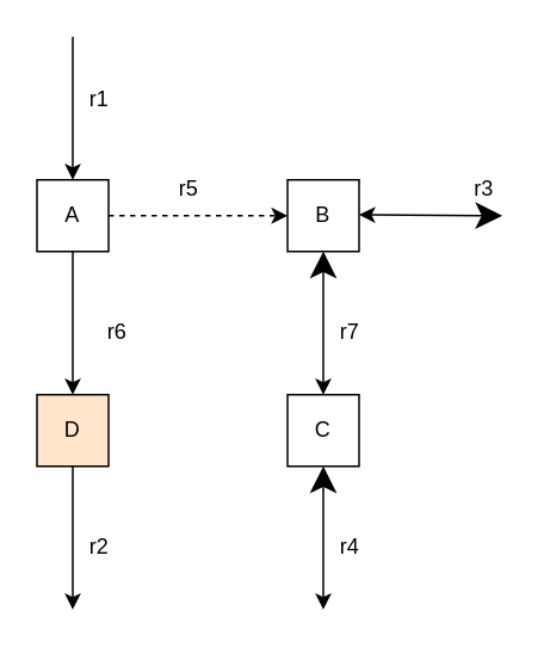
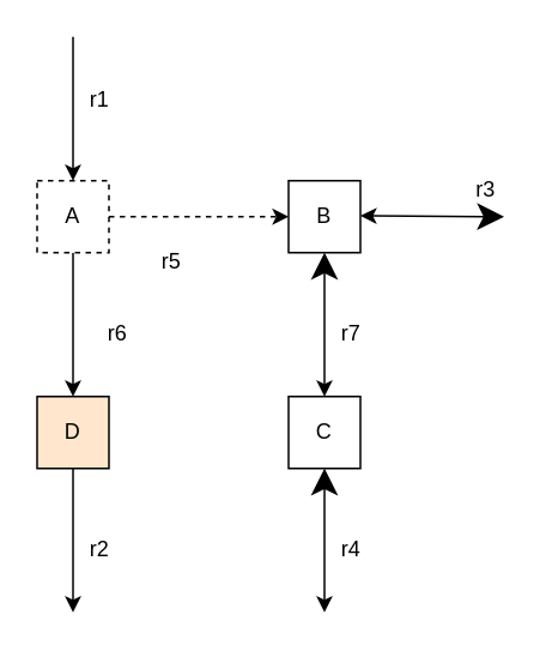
- <mxCell id="18" value="r5" style="text;html=1;strokeColor=none;fillColor=none;align=center;verticalAlign=middle;whiteSpace=wrap;rounded=0;" vertex="1" parent="1"><mxGeometry x="90" y="90" width="30" height="30" as="geometry" /></mxCell>
+ <mxCell id="18" value="r5" style="text;html=1;strokeColor=none;fillColor=none;align=center;verticalAlign=middle;whiteSpace=wrap;rounded=0;" vertex="1" parent="1"><mxGeometry x="80" y="130" width="30" height="30" as="geometry" /></mxCell>
- <mxCell id="5" value="A" style="rounded=0;whiteSpace=wrap;html=1;" vertex="1" parent="1"><mxGeometry x="20" y="100" width="40" height="40" as="geometry" /></mxCell>
+ <mxCell id="5" value="A" style="rounded=0;whiteSpace=wrap;html=1;dashed=1;" vertex="1" parent="1"><mxGeometry x="20" y="100" width="40" height="40" as="geometry" /></mxCell>
